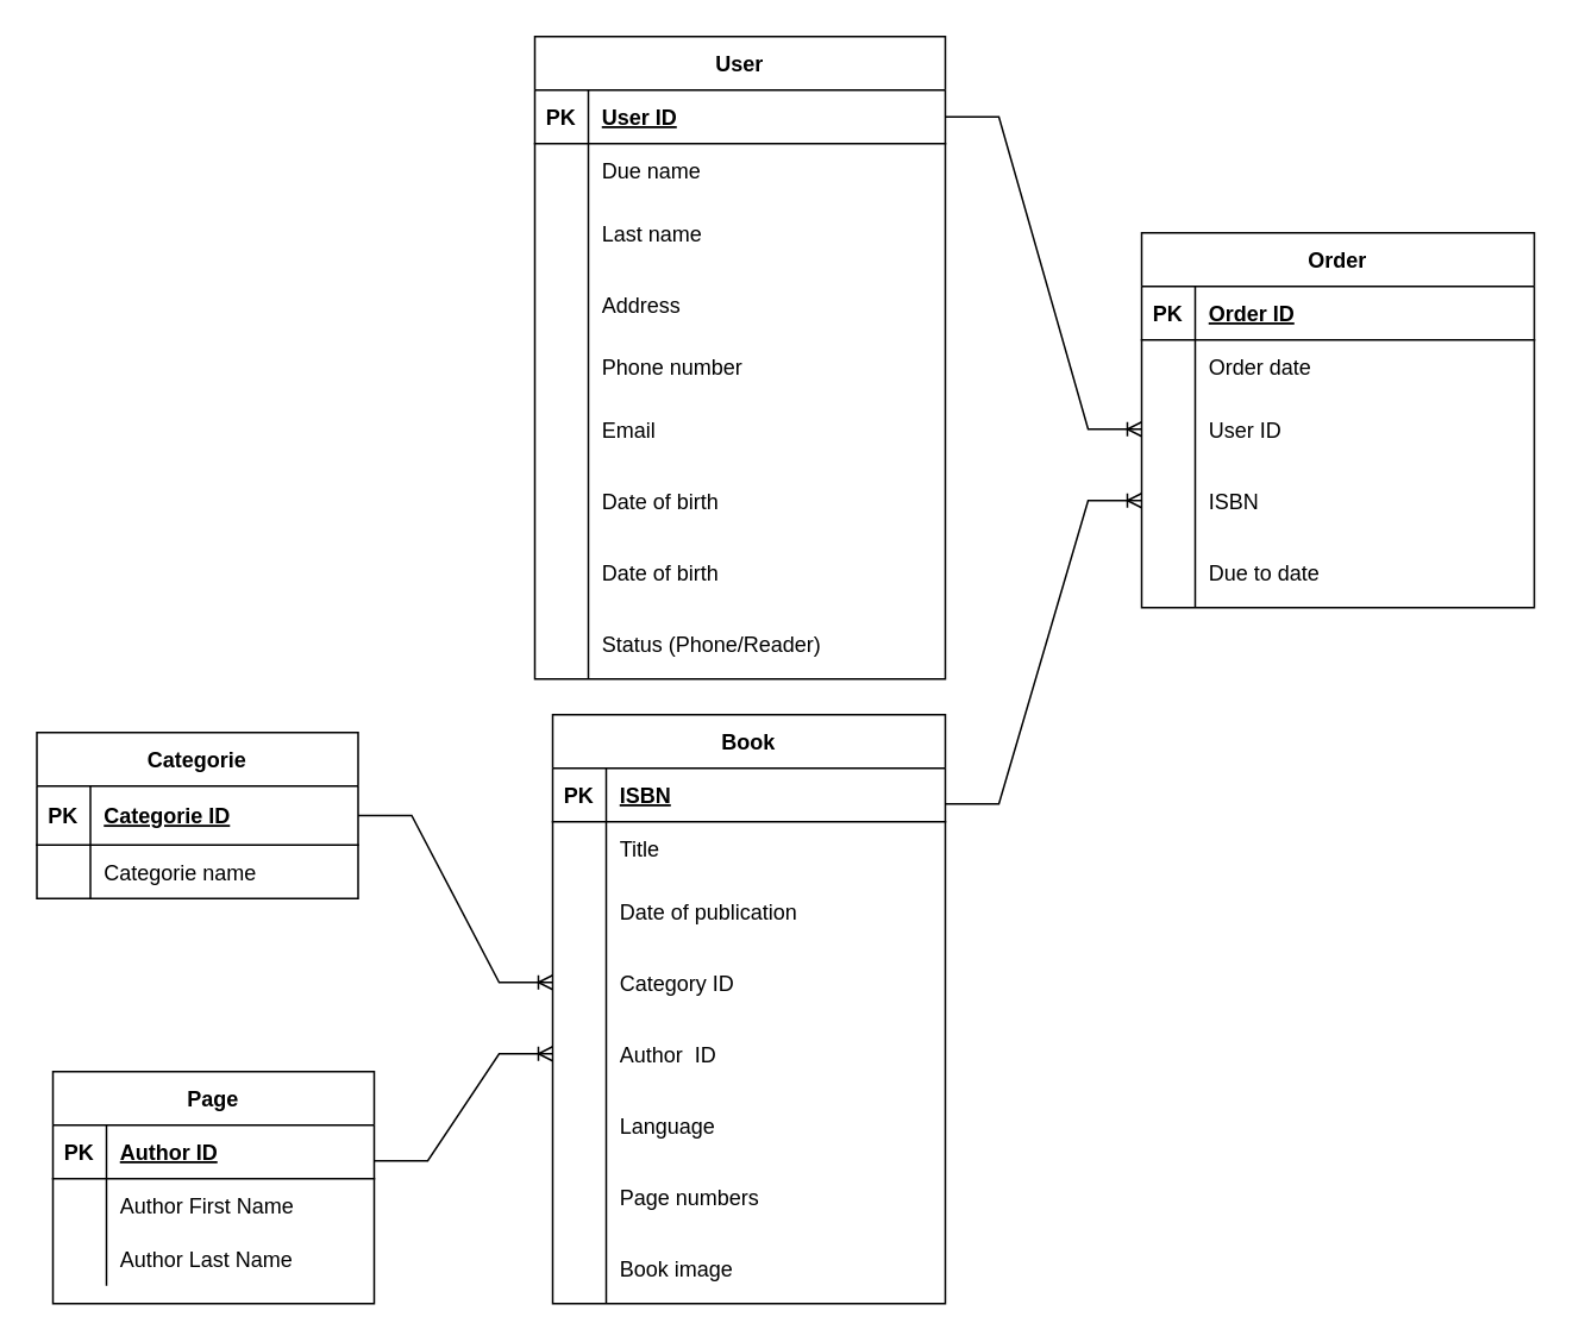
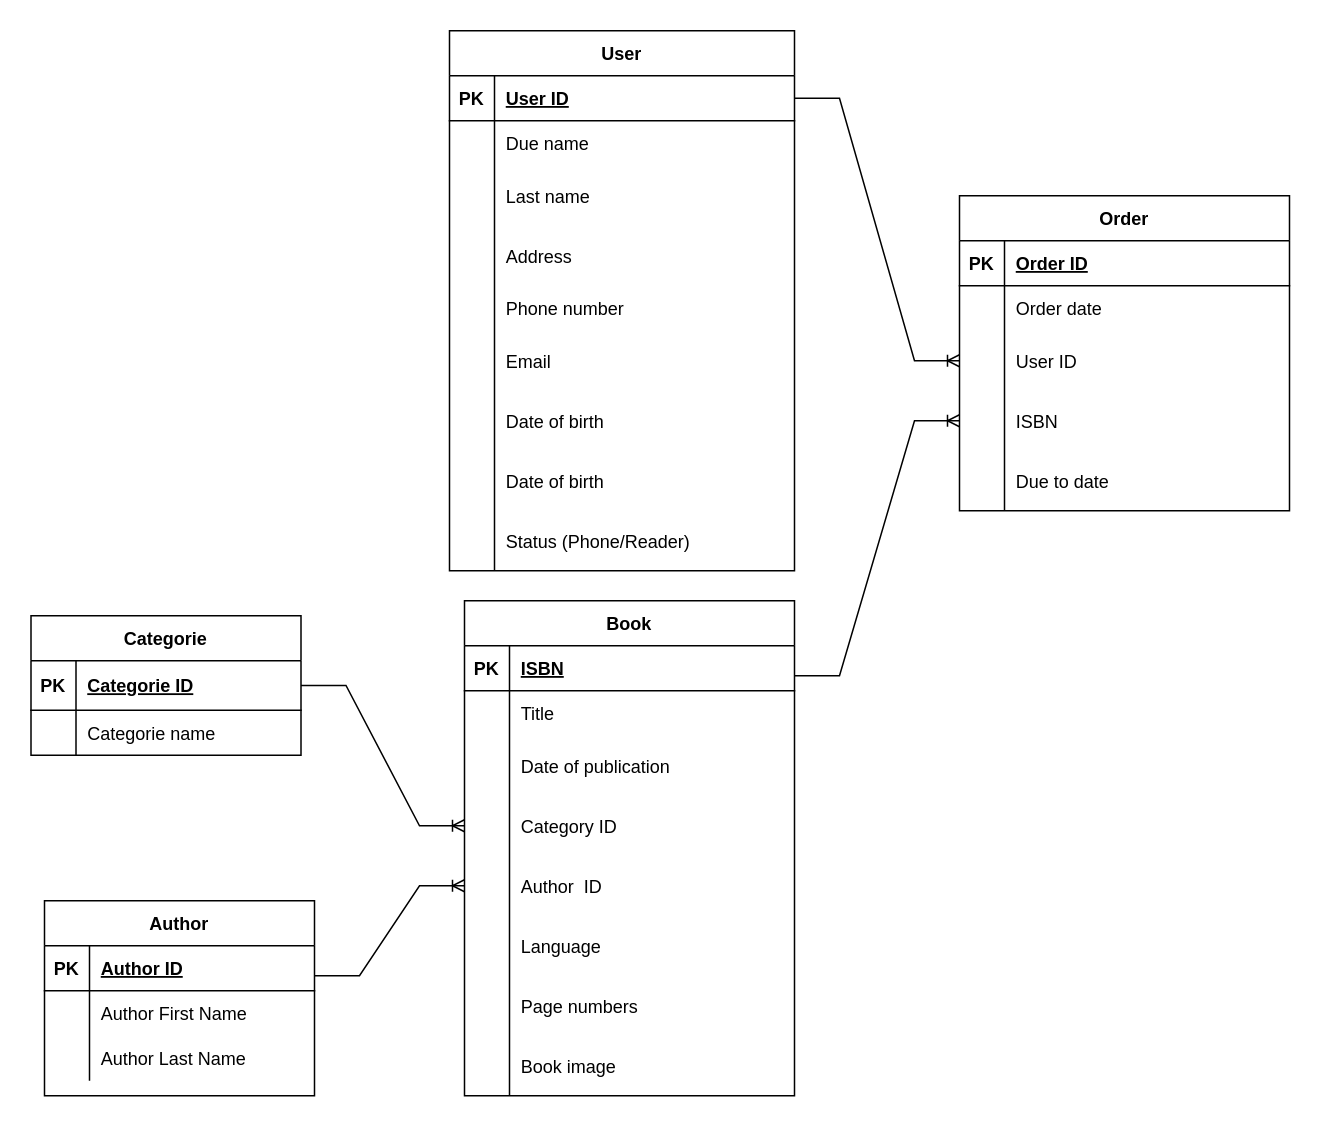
- <mxCell id="27" value="Page" style="shape=table;startSize=30;container=1;collapsible=1;childLayout=tableLayout;fixedRows=1;rowLines=0;fontStyle=1;align=center;resizeLast=1;" vertex="1" parent="1"><mxGeometry x="29" y="600" width="180" height="130" as="geometry" /></mxCell>
+ <mxCell id="27" value="Author" style="shape=table;startSize=30;container=1;collapsible=1;childLayout=tableLayout;fixedRows=1;rowLines=0;fontStyle=1;align=center;resizeLast=1;" vertex="1" parent="1"><mxGeometry x="29" y="600" width="180" height="130" as="geometry" /></mxCell>
